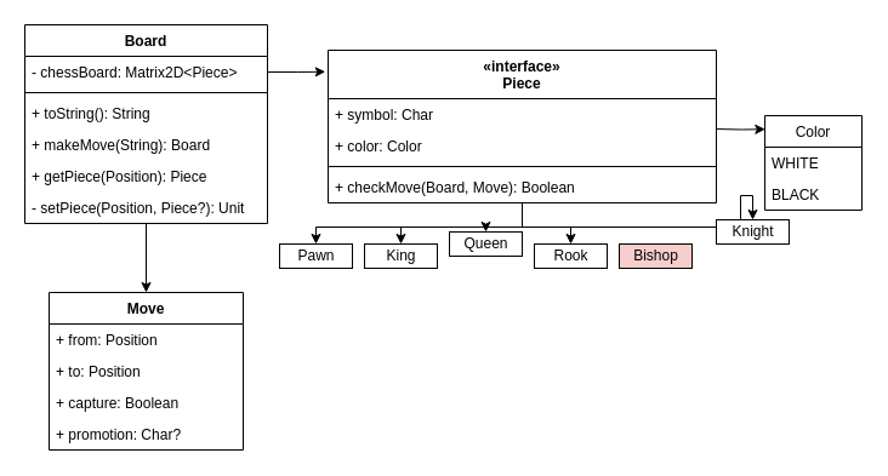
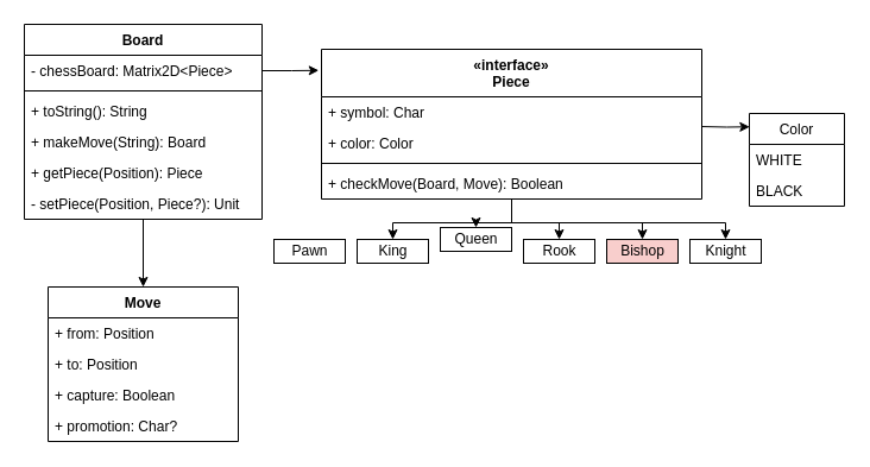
- <mxCell id="2" style="edgeStyle=orthogonalEdgeStyle;rounded=0;orthogonalLoop=1;jettySize=auto;html=1;entryX=0.5;entryY=0;entryDx=0;entryDy=0;" parent="1" source="7" target="25" edge="1"><mxGeometry relative="1" as="geometry" /></mxCell>
+ <mxCell id="2" style="edgeStyle=orthogonalEdgeStyle;rounded=0;orthogonalLoop=1;jettySize=auto;html=1;" parent="1" source="7" target="29" edge="1"><mxGeometry relative="1" as="geometry" /></mxCell>
- <mxCell id="30" value="Knight" style="html=1;" parent="1" vertex="1"><mxGeometry x="590" y="181" width="60" height="20" as="geometry" /></mxCell>
+ <mxCell id="30" value="Knight" style="html=1;" parent="1" vertex="1"><mxGeometry x="580" y="201" width="60" height="20" as="geometry" /></mxCell>
